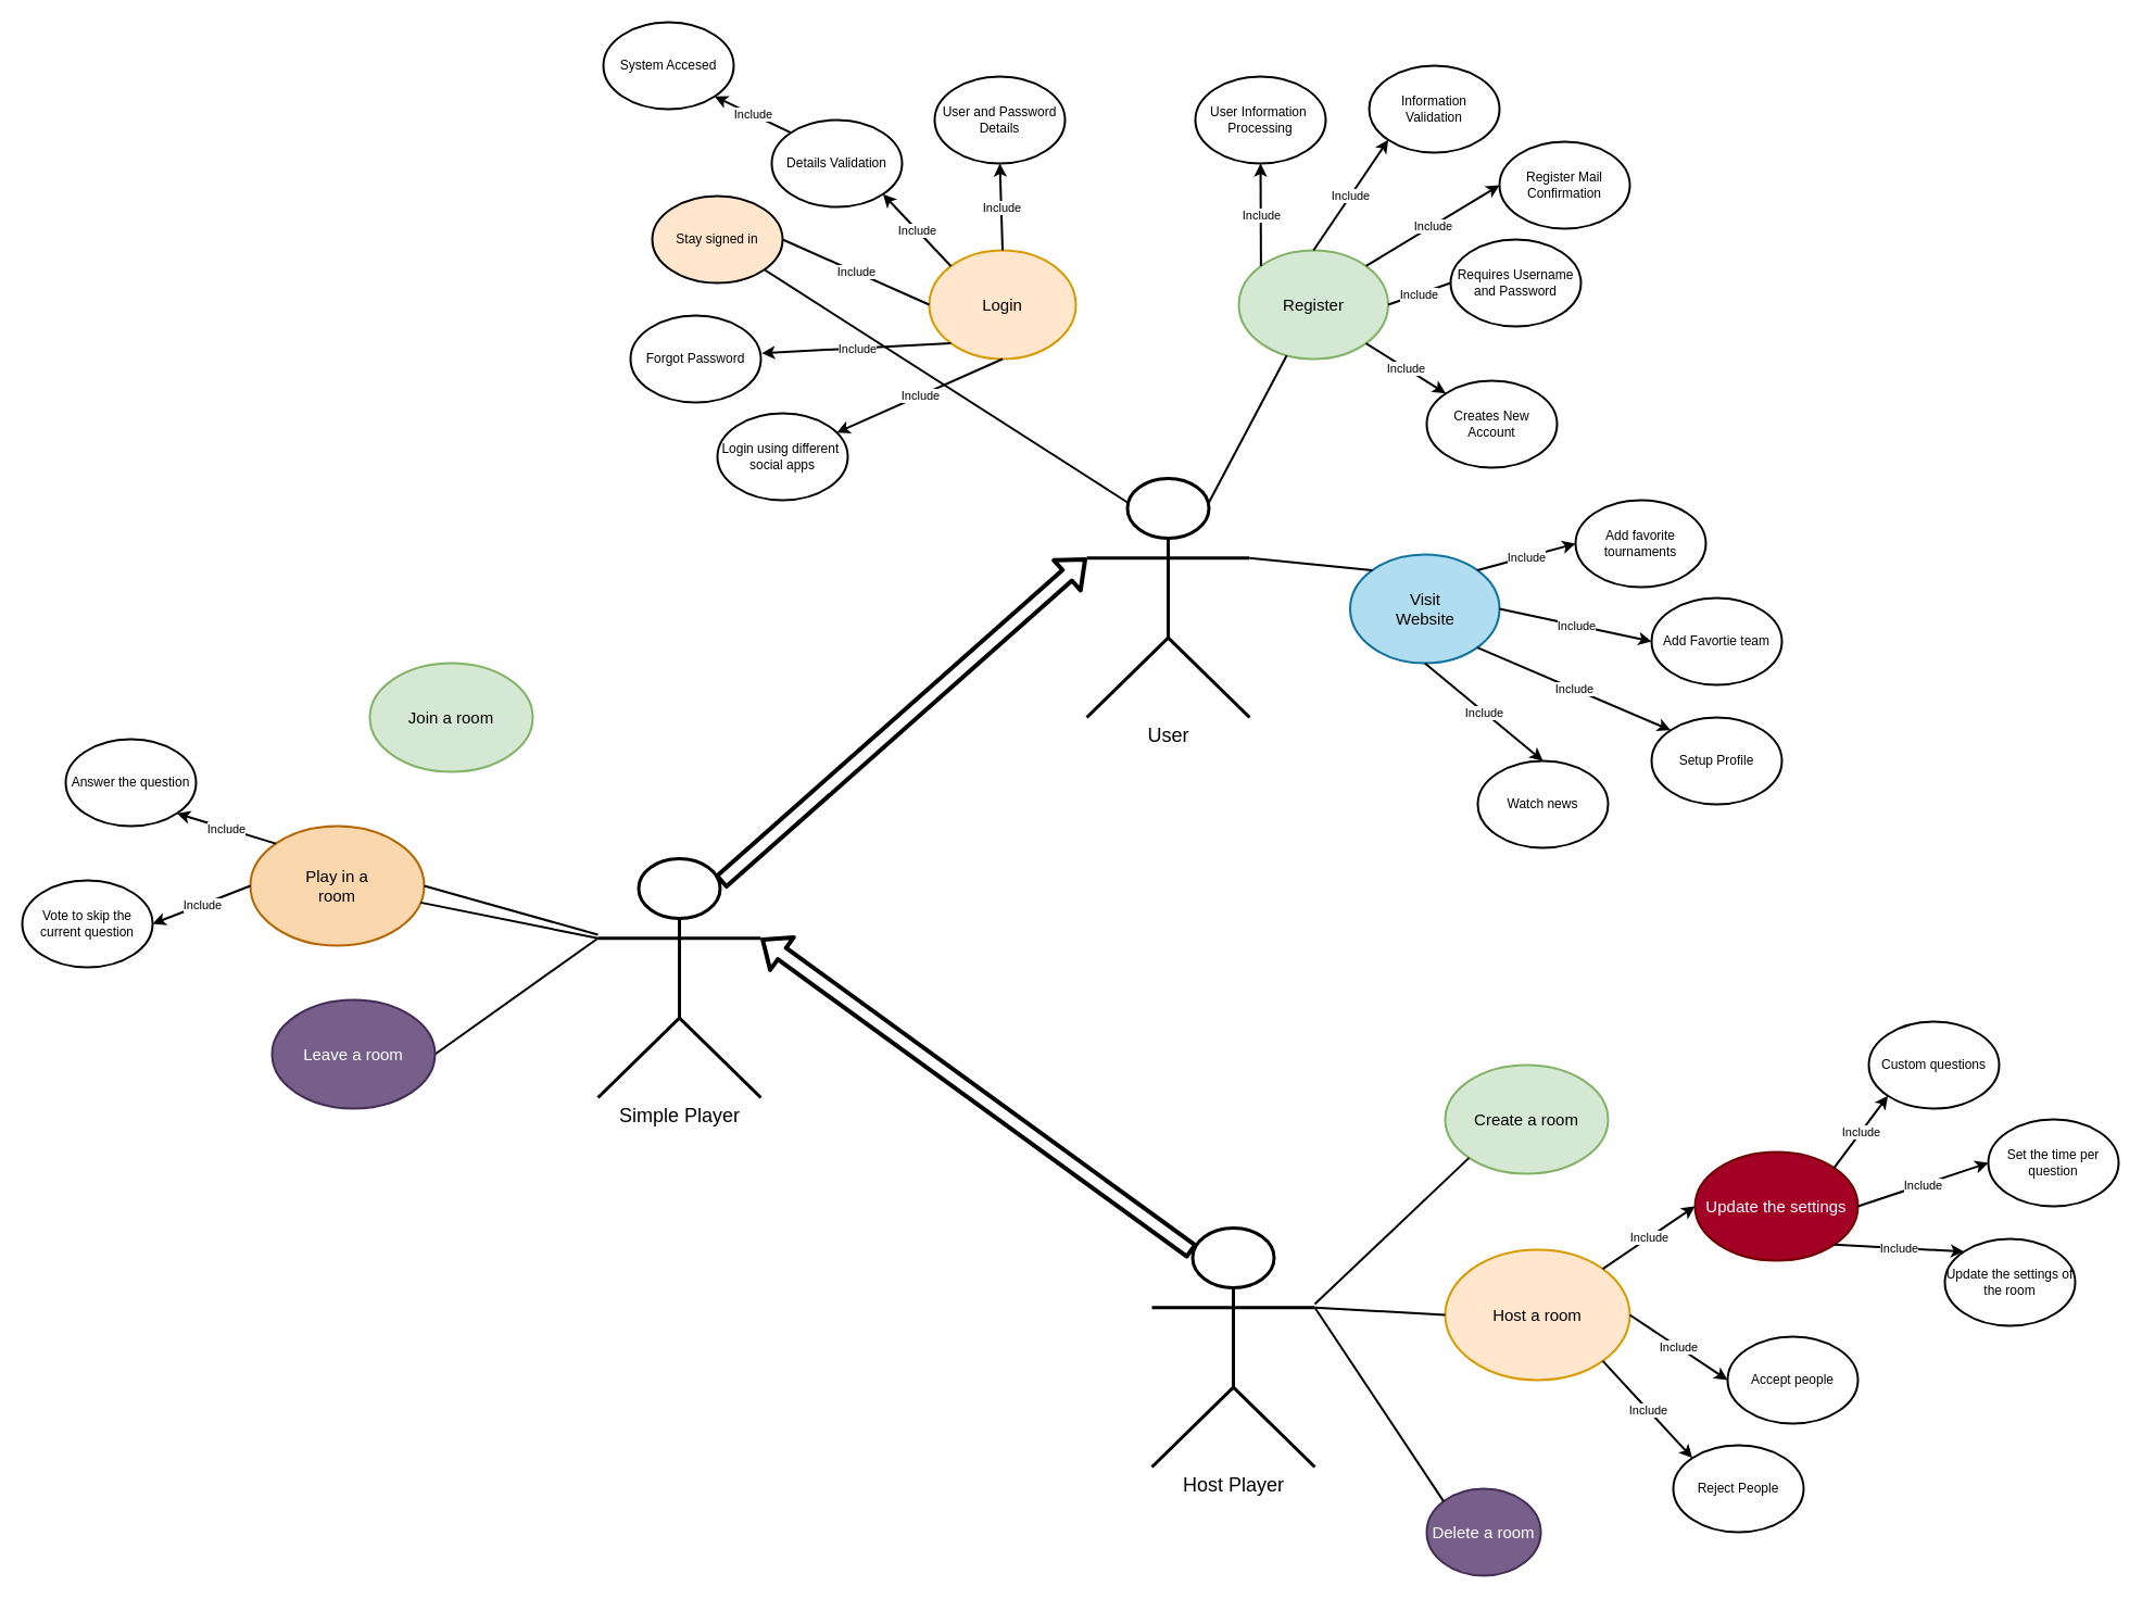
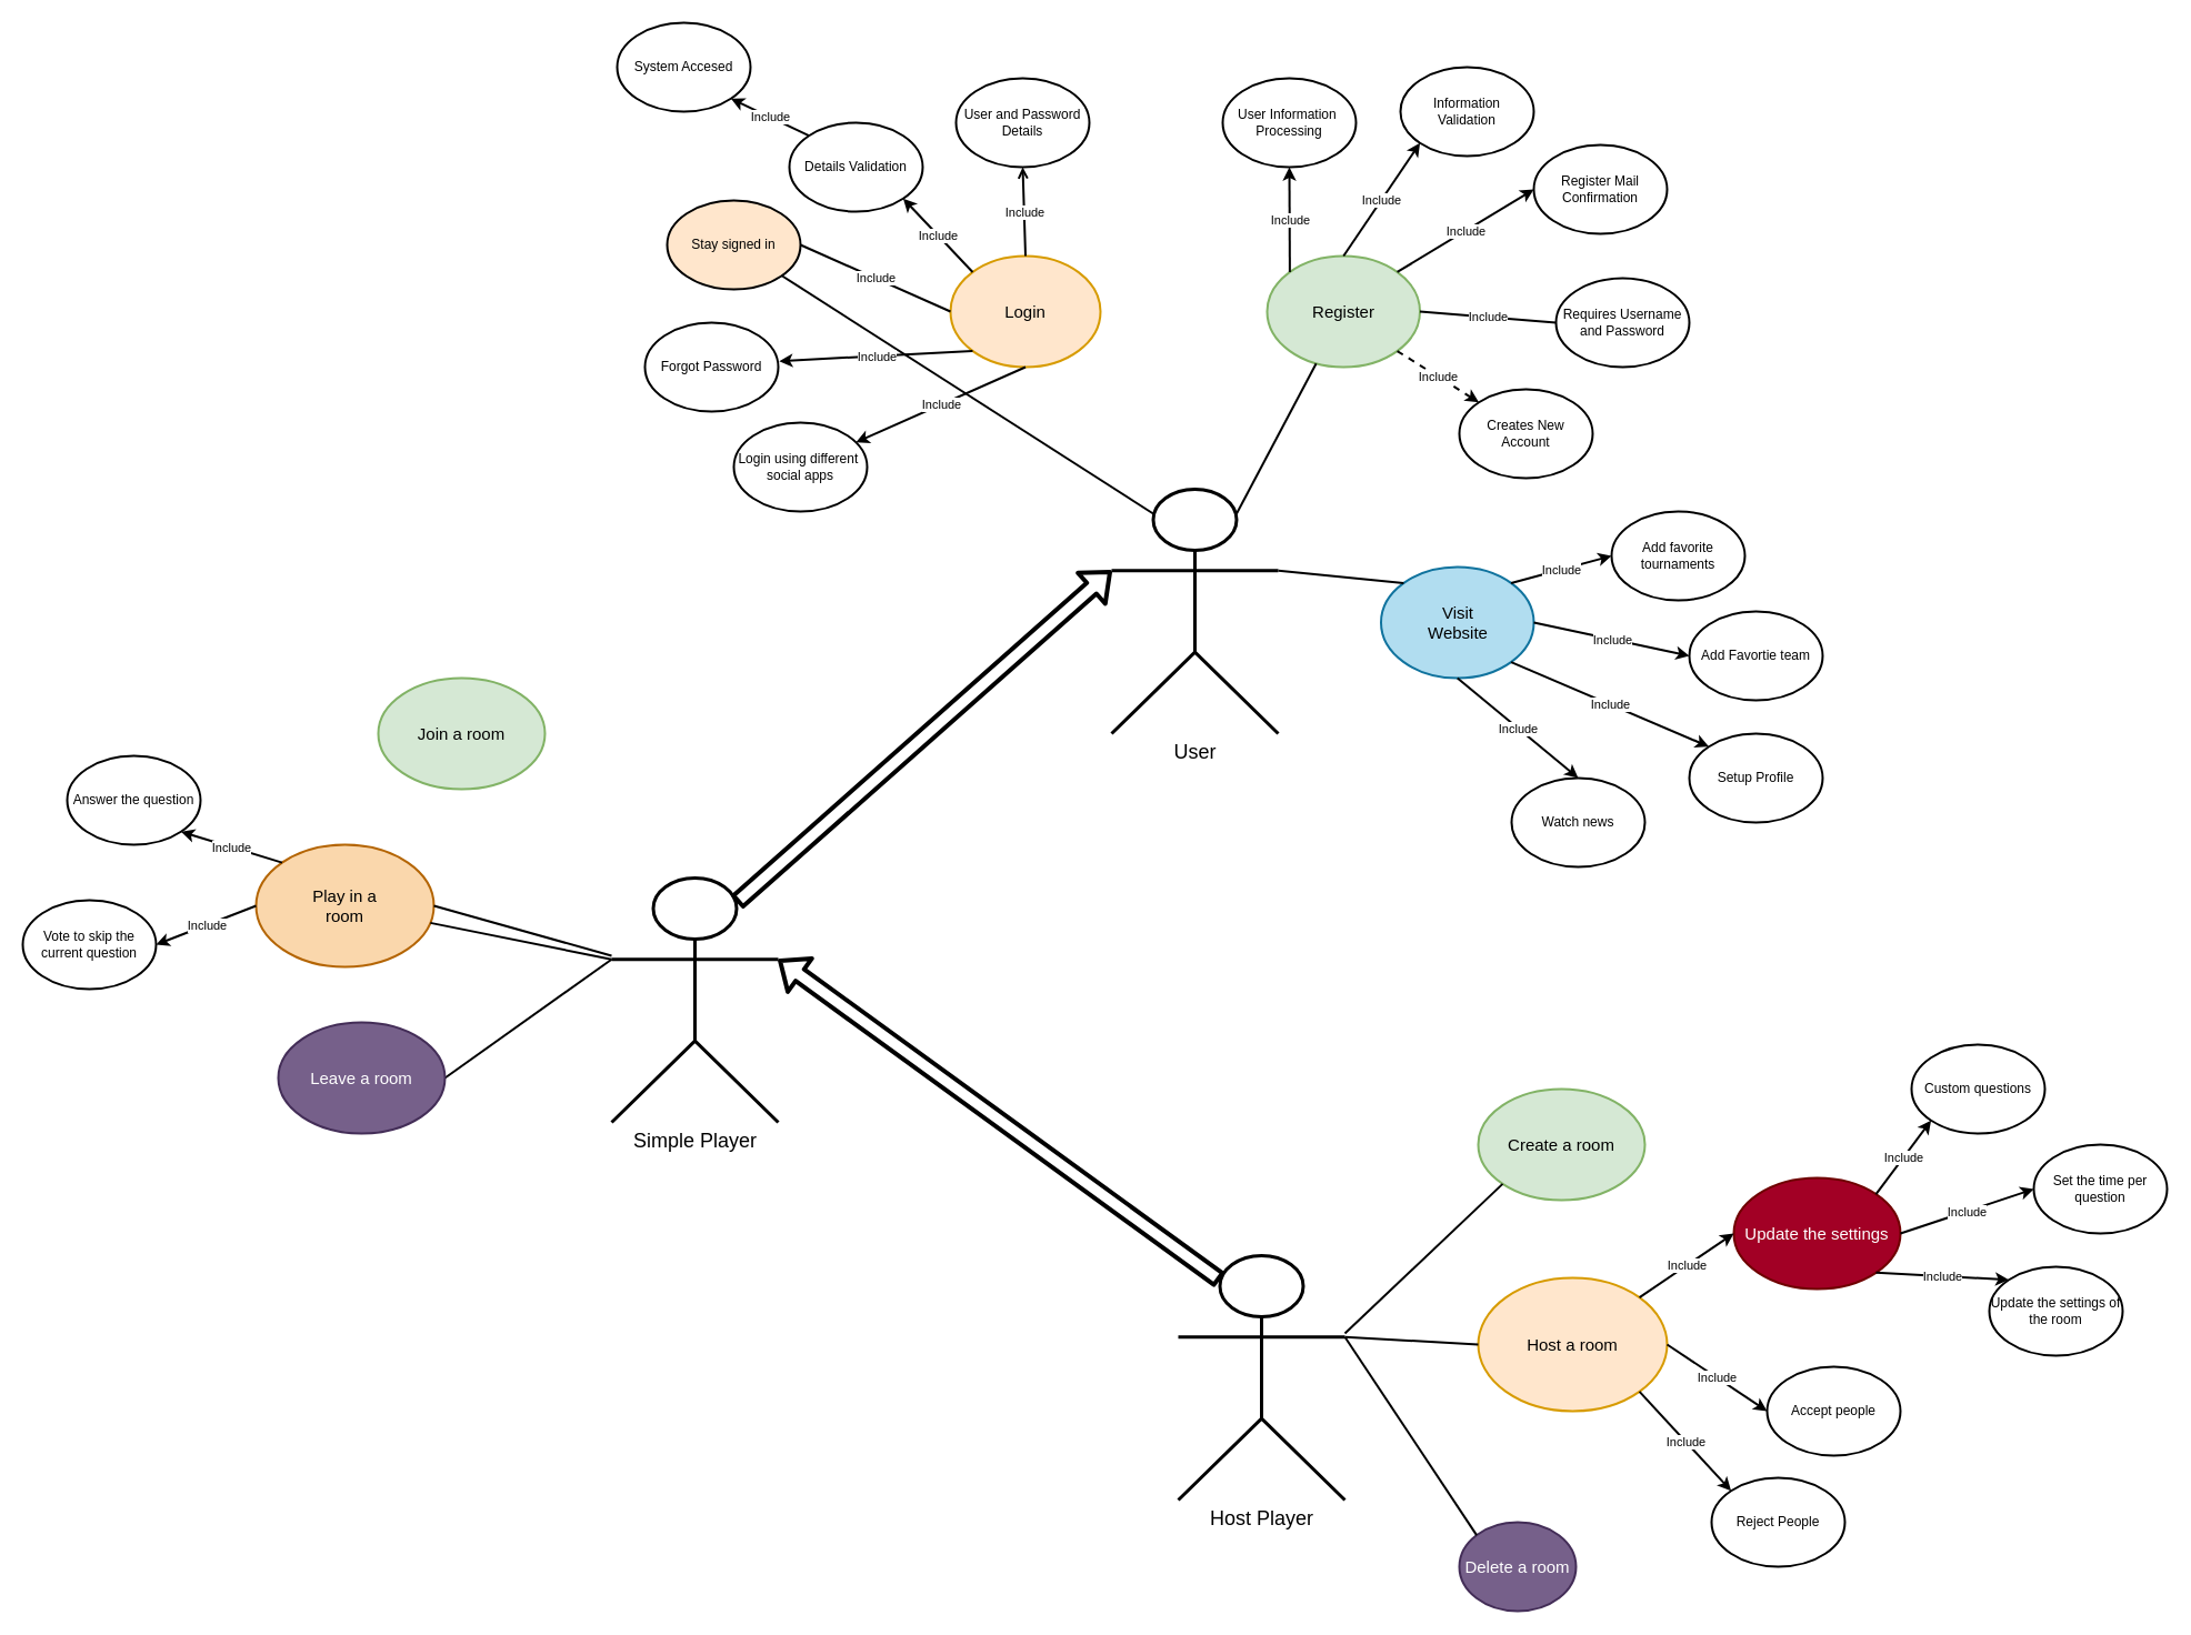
- <mxCell id="33" value="" style="endArrow=classic;html=1;rounded=0;entryX=0.5;entryY=1;entryDx=0;entryDy=0;exitX=0.5;exitY=0;exitDx=0;exitDy=0;strokeWidth=2;" edge="1" parent="1" source="3" target="16"><mxGeometry relative="1" as="geometry"><mxPoint x="931" y="230" as="sourcePoint" /><mxPoint x="870" y="167" as="targetPoint" /></mxGeometry></mxCell>
+ <mxCell id="33" value="" style="endArrow=open;html=1;rounded=0;entryX=0.5;entryY=1;entryDx=0;entryDy=0;exitX=0.5;exitY=0;exitDx=0;exitDy=0;strokeWidth=2;" edge="1" parent="1" source="3" target="16"><mxGeometry relative="1" as="geometry"><mxPoint x="931" y="230" as="sourcePoint" /><mxPoint x="870" y="167" as="targetPoint" /></mxGeometry></mxCell>
- <mxCell id="24" value="Requires Username&lt;br&gt;and Password" style="ellipse;whiteSpace=wrap;html=1;strokeWidth=2;" vertex="1" parent="1"><mxGeometry x="1335" y="220" width="120" height="80" as="geometry" /></mxCell>
+ <mxCell id="24" value="Requires Username&lt;br&gt;and Password" style="ellipse;whiteSpace=wrap;html=1;strokeWidth=2;" vertex="1" parent="1"><mxGeometry x="1400" y="250" width="120" height="80" as="geometry" /></mxCell>
- <mxCell id="49" value="" style="endArrow=classic;html=1;rounded=0;entryX=0;entryY=0;entryDx=0;entryDy=0;exitX=1;exitY=1;exitDx=0;exitDy=0;strokeWidth=2;" edge="1" parent="1" source="7" target="25"><mxGeometry relative="1" as="geometry"><mxPoint x="1258" y="300" as="sourcePoint" /><mxPoint x="1380" y="320" as="targetPoint" /></mxGeometry></mxCell>
+ <mxCell id="49" value="" style="endArrow=classic;html=1;rounded=0;entryX=0;entryY=0;entryDx=0;entryDy=0;exitX=1;exitY=1;exitDx=0;exitDy=0;strokeWidth=2;dashed=1;" edge="1" parent="1" source="7" target="25"><mxGeometry relative="1" as="geometry"><mxPoint x="1258" y="300" as="sourcePoint" /><mxPoint x="1380" y="320" as="targetPoint" /></mxGeometry></mxCell>
